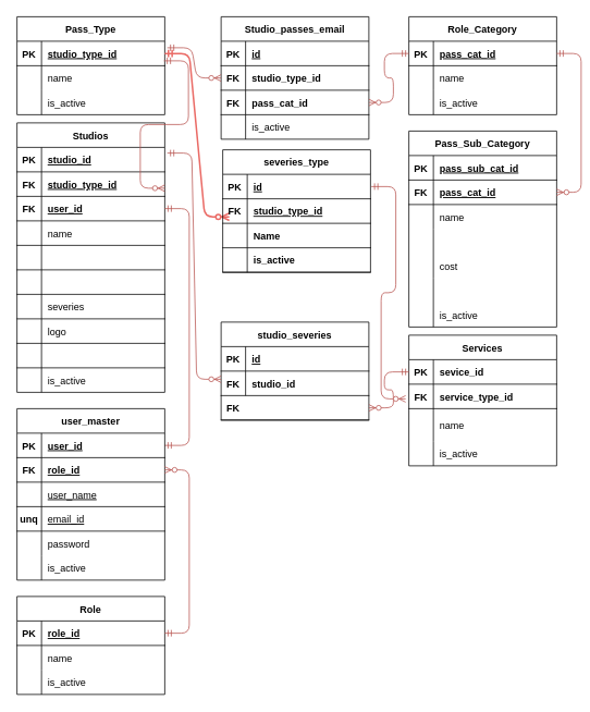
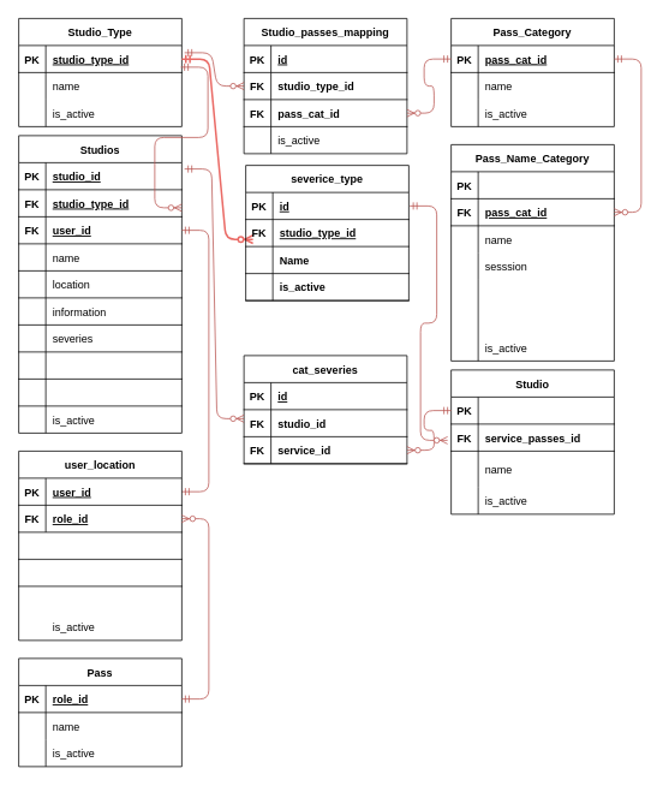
- <mxCell id="2" value="Pass_Type" style="shape=table;startSize=30;container=1;collapsible=1;childLayout=tableLayout;fixedRows=1;rowLines=0;fontStyle=1;align=center;resizeLast=1;strokeWidth=1;" parent="1" vertex="1"><mxGeometry x="20" y="20" width="181" height="120" as="geometry" /></mxCell>
+ <mxCell id="2" value="Studio_Type" style="shape=table;startSize=30;container=1;collapsible=1;childLayout=tableLayout;fixedRows=1;rowLines=0;fontStyle=1;align=center;resizeLast=1;strokeWidth=1;" parent="1" vertex="1"><mxGeometry x="20" y="20" width="181" height="120" as="geometry" /></mxCell>
- <mxCell id="116" value="Studio_passes_email" style="shape=table;startSize=30;container=1;collapsible=1;childLayout=tableLayout;fixedRows=1;rowLines=0;fontStyle=1;align=center;resizeLast=1;strokeWidth=1;" parent="1" vertex="1"><mxGeometry y="20" width="181" height="150" as="geometry" x="270" /></mxCell>
+ <mxCell id="116" value="Studio_passes_mapping" style="shape=table;startSize=30;container=1;collapsible=1;childLayout=tableLayout;fixedRows=1;rowLines=0;fontStyle=1;align=center;resizeLast=1;strokeWidth=1;" parent="1" vertex="1"><mxGeometry y="20" width="181" height="150" as="geometry" x="270" /></mxCell>
- <mxCell id="12" value="Role_Category" style="shape=table;startSize=30;container=1;collapsible=1;childLayout=tableLayout;fixedRows=1;rowLines=0;fontStyle=1;align=center;resizeLast=1;strokeWidth=1;" parent="1" vertex="1"><mxGeometry x="500" y="20" width="181" height="120" as="geometry" /></mxCell>
+ <mxCell id="12" value="Pass_Category" style="shape=table;startSize=30;container=1;collapsible=1;childLayout=tableLayout;fixedRows=1;rowLines=0;fontStyle=1;align=center;resizeLast=1;strokeWidth=1;" parent="1" vertex="1"><mxGeometry x="500" y="20" width="181" height="120" as="geometry" /></mxCell>
- <mxCell id="22" value="Pass_Sub_Category" style="shape=table;startSize=30;container=1;collapsible=1;childLayout=tableLayout;fixedRows=1;rowLines=0;fontStyle=1;align=center;resizeLast=1;strokeWidth=1;" parent="1" vertex="1"><mxGeometry x="500" y="160" width="181" height="240" as="geometry" /></mxCell>
+ <mxCell id="22" value="Pass_Name_Category" style="shape=table;startSize=30;container=1;collapsible=1;childLayout=tableLayout;fixedRows=1;rowLines=0;fontStyle=1;align=center;resizeLast=1;strokeWidth=1;" parent="1" vertex="1"><mxGeometry x="500" y="160" width="181" height="240" as="geometry" /></mxCell>
- <mxCell id="147" value="severies_type" style="shape=table;startSize=30;container=1;collapsible=1;childLayout=tableLayout;fixedRows=1;rowLines=0;fontStyle=1;align=center;resizeLast=1;strokeWidth=1;" vertex="1" parent="1"><mxGeometry x="272" y="183" width="181" height="150" as="geometry" /></mxCell>
+ <mxCell id="147" value="severice_type" style="shape=table;startSize=30;container=1;collapsible=1;childLayout=tableLayout;fixedRows=1;rowLines=0;fontStyle=1;align=center;resizeLast=1;strokeWidth=1;" vertex="1" parent="1"><mxGeometry x="272" y="183" width="181" height="150" as="geometry" /></mxCell>
- <mxCell id="25" value="pass_sub_cat_id" style="shape=partialRectangle;connectable=0;fillColor=none;top=0;left=0;bottom=0;right=0;align=left;spacingLeft=6;fontStyle=5;overflow=hidden;" parent="23" vertex="1"><mxGeometry x="30" width="151" height="30" as="geometry" /></mxCell>
+ <mxCell id="34" value="sesssion" style="shape=partialRectangle;connectable=0;fillColor=none;top=0;left=0;bottom=0;right=0;align=left;spacingLeft=6;overflow=hidden;" parent="32" vertex="1"><mxGeometry x="30" width="151" height="30" as="geometry" /></mxCell>
+ <mxCell id="59" value="location" style="shape=partialRectangle;connectable=0;fillColor=none;top=0;left=0;bottom=0;right=0;align=left;spacingLeft=6;fontStyle=0;overflow=hidden;" parent="57" vertex="1"><mxGeometry x="30" width="151" height="30" as="geometry" /></mxCell>
- <mxCell id="37" value="cost" style="shape=partialRectangle;connectable=0;fillColor=none;top=0;left=0;bottom=0;right=0;align=left;spacingLeft=6;overflow=hidden;" parent="35" vertex="1"><mxGeometry x="30" width="151" height="30" as="geometry" /></mxCell>
+ <mxCell id="62" value="information" style="shape=partialRectangle;connectable=0;fillColor=none;top=0;left=0;bottom=0;right=0;align=left;spacingLeft=6;fontStyle=0;overflow=hidden;strokeWidth=1;" parent="60" vertex="1"><mxGeometry x="30" width="151" height="30" as="geometry" /></mxCell>
- <mxCell id="68" value="logo" style="shape=partialRectangle;connectable=0;fillColor=none;top=0;left=0;bottom=0;right=0;align=left;spacingLeft=6;fontStyle=0;overflow=hidden;strokeWidth=1;" parent="66" vertex="1"><mxGeometry x="30" width="151" height="30" as="geometry" /></mxCell>
- <mxCell id="106" value="studio_severies" style="shape=table;startSize=30;container=1;collapsible=1;childLayout=tableLayout;fixedRows=1;rowLines=0;fontStyle=1;align=center;resizeLast=1;strokeWidth=1;" parent="1" vertex="1"><mxGeometry y="394" width="181" height="120" as="geometry" x="270" /></mxCell>
+ <mxCell id="106" value="cat_severies" style="shape=table;startSize=30;container=1;collapsible=1;childLayout=tableLayout;fixedRows=1;rowLines=0;fontStyle=1;align=center;resizeLast=1;strokeWidth=1;" parent="1" vertex="1"><mxGeometry y="394" width="181" height="120" as="geometry" x="270" /></mxCell>
- <mxCell id="132" value="Services" style="shape=table;startSize=30;container=1;collapsible=1;childLayout=tableLayout;fixedRows=1;rowLines=0;fontStyle=1;align=center;resizeLast=1;strokeWidth=1;" parent="1" vertex="1"><mxGeometry x="500" y="410" width="181" height="160" as="geometry" /></mxCell>
+ <mxCell id="132" value="Studio" style="shape=table;startSize=30;container=1;collapsible=1;childLayout=tableLayout;fixedRows=1;rowLines=0;fontStyle=1;align=center;resizeLast=1;strokeWidth=1;" parent="1" vertex="1"><mxGeometry x="500" y="410" width="181" height="160" as="geometry" /></mxCell>
- <mxCell id="135" value="sevice_id" style="shape=partialRectangle;connectable=0;fillColor=none;top=0;left=0;bottom=0;right=0;align=left;spacingLeft=6;fontStyle=1;overflow=hidden;" parent="133" vertex="1"><mxGeometry x="30" width="151" height="30" as="geometry" /></mxCell>
- <mxCell id="138" value="service_type_id" style="shape=partialRectangle;connectable=0;fillColor=none;top=0;left=0;bottom=0;right=0;align=left;spacingLeft=6;fontStyle=1;overflow=hidden;" vertex="1" parent="136"><mxGeometry x="30" width="151" height="30" as="geometry" /></mxCell>
+ <mxCell id="138" value="service_passes_id" style="shape=partialRectangle;connectable=0;fillColor=none;top=0;left=0;bottom=0;right=0;align=left;spacingLeft=6;fontStyle=1;overflow=hidden;" vertex="1" parent="136"><mxGeometry x="30" width="151" height="30" as="geometry" /></mxCell>
+ <mxCell id="115" value="service_id" style="shape=partialRectangle;connectable=0;fillColor=none;top=0;left=0;bottom=0;right=0;align=left;spacingLeft=6;fontStyle=1;overflow=hidden;" parent="113" vertex="1"><mxGeometry x="30" width="151" height="30" as="geometry" /></mxCell>
- <mxCell id="76" value="user_master" style="shape=table;startSize=30;container=1;collapsible=1;childLayout=tableLayout;fixedRows=1;rowLines=0;fontStyle=1;align=center;resizeLast=1;strokeWidth=1;perimeterSpacing=0;" parent="1" vertex="1"><mxGeometry x="20" y="500" width="181" height="210" as="geometry" /></mxCell>
+ <mxCell id="76" value="user_location" style="shape=table;startSize=30;container=1;collapsible=1;childLayout=tableLayout;fixedRows=1;rowLines=0;fontStyle=1;align=center;resizeLast=1;strokeWidth=1;perimeterSpacing=0;" parent="1" vertex="1"><mxGeometry x="20" y="500" width="181" height="210" as="geometry" /></mxCell>
- <mxCell id="85" value="user_name" style="shape=partialRectangle;connectable=0;fillColor=none;top=0;left=0;bottom=0;right=0;align=left;spacingLeft=6;fontStyle=4;overflow=hidden;" parent="83" vertex="1"><mxGeometry x="30" width="151" height="30" as="geometry" /></mxCell>
- <mxCell id="87" value="unq" style="shape=partialRectangle;connectable=0;fillColor=none;top=0;left=0;bottom=0;right=0;fontStyle=1;overflow=hidden;" parent="86" vertex="1"><mxGeometry width="30" height="30" as="geometry" /></mxCell>
- <mxCell id="88" value="email_id" style="shape=partialRectangle;connectable=0;fillColor=none;top=0;left=0;bottom=0;right=0;align=left;spacingLeft=6;fontStyle=4;overflow=hidden;strokeWidth=1;" parent="86" vertex="1"><mxGeometry x="30" width="151" height="30" as="geometry" /></mxCell>
- <mxCell id="91" value="password" style="shape=partialRectangle;connectable=0;fillColor=none;top=0;left=0;bottom=0;right=0;align=left;spacingLeft=6;overflow=hidden;" parent="89" vertex="1"><mxGeometry x="30" width="151" height="30" as="geometry" /></mxCell>
- <mxCell id="95" value="Role" style="shape=table;startSize=30;container=1;collapsible=1;childLayout=tableLayout;fixedRows=1;rowLines=0;fontStyle=1;align=center;resizeLast=1;strokeWidth=1;" parent="1" vertex="1"><mxGeometry x="20" y="730" width="181" height="120" as="geometry" /></mxCell>
+ <mxCell id="95" value="Pass" style="shape=table;startSize=30;container=1;collapsible=1;childLayout=tableLayout;fixedRows=1;rowLines=0;fontStyle=1;align=center;resizeLast=1;strokeWidth=1;" parent="1" vertex="1"><mxGeometry x="20" y="730" width="181" height="120" as="geometry" /></mxCell>
